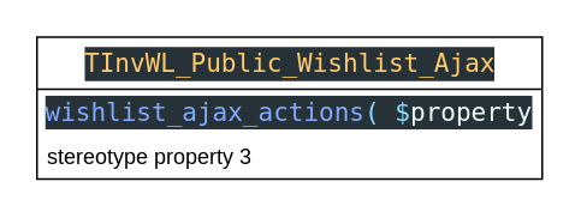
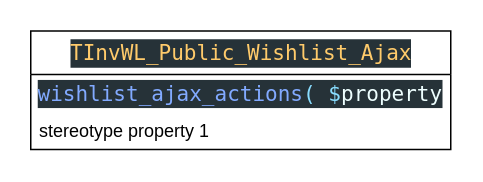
- <mxCell id="4" value="stereotype property 3" style="text;html=1;strokeColor=none;fillColor=none;align=left;verticalAlign=middle;spacingLeft=4;spacingRight=4;overflow=hidden;rotatable=0;points=[[0,0.5],[1,0.5]];portConstraint=eastwest;" vertex="1" parent="2"><mxGeometry y="54" width="280" height="25" as="geometry" /></mxCell>
+ <mxCell id="4" value="stereotype property 1" style="text;html=1;strokeColor=none;fillColor=none;align=left;verticalAlign=middle;spacingLeft=4;spacingRight=4;overflow=hidden;rotatable=0;points=[[0,0.5],[1,0.5]];portConstraint=eastwest;" vertex="1" parent="2"><mxGeometry y="54" width="280" height="25" as="geometry" /></mxCell>
